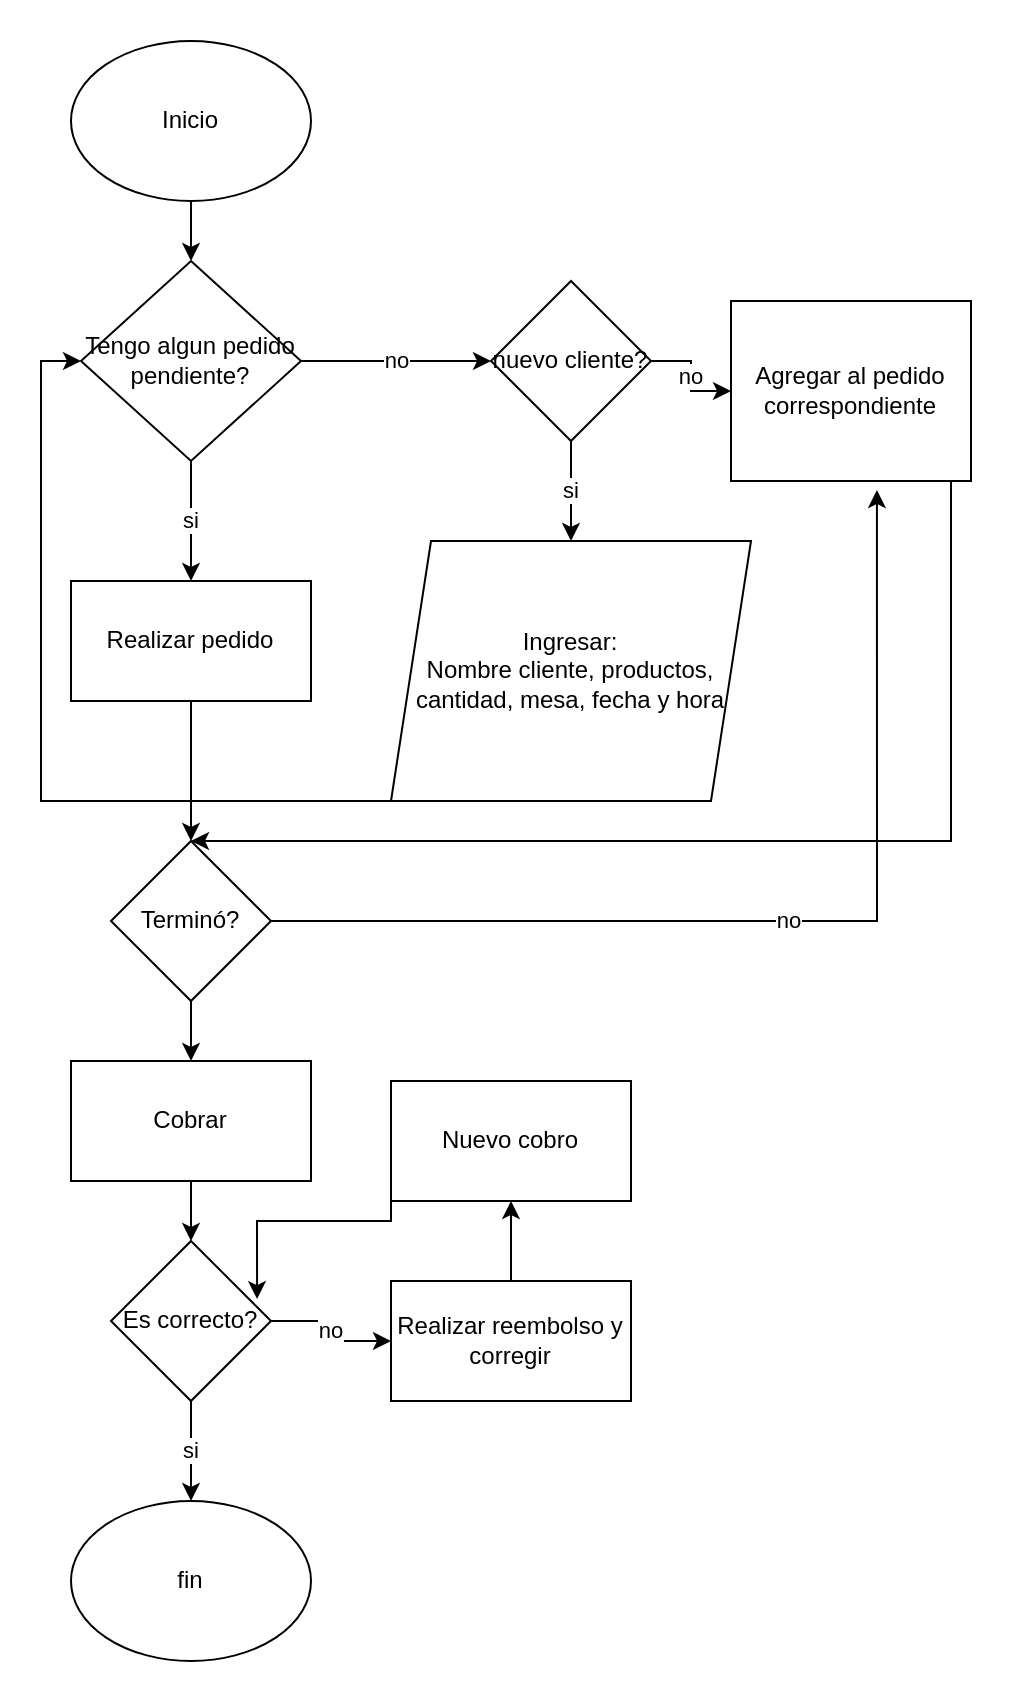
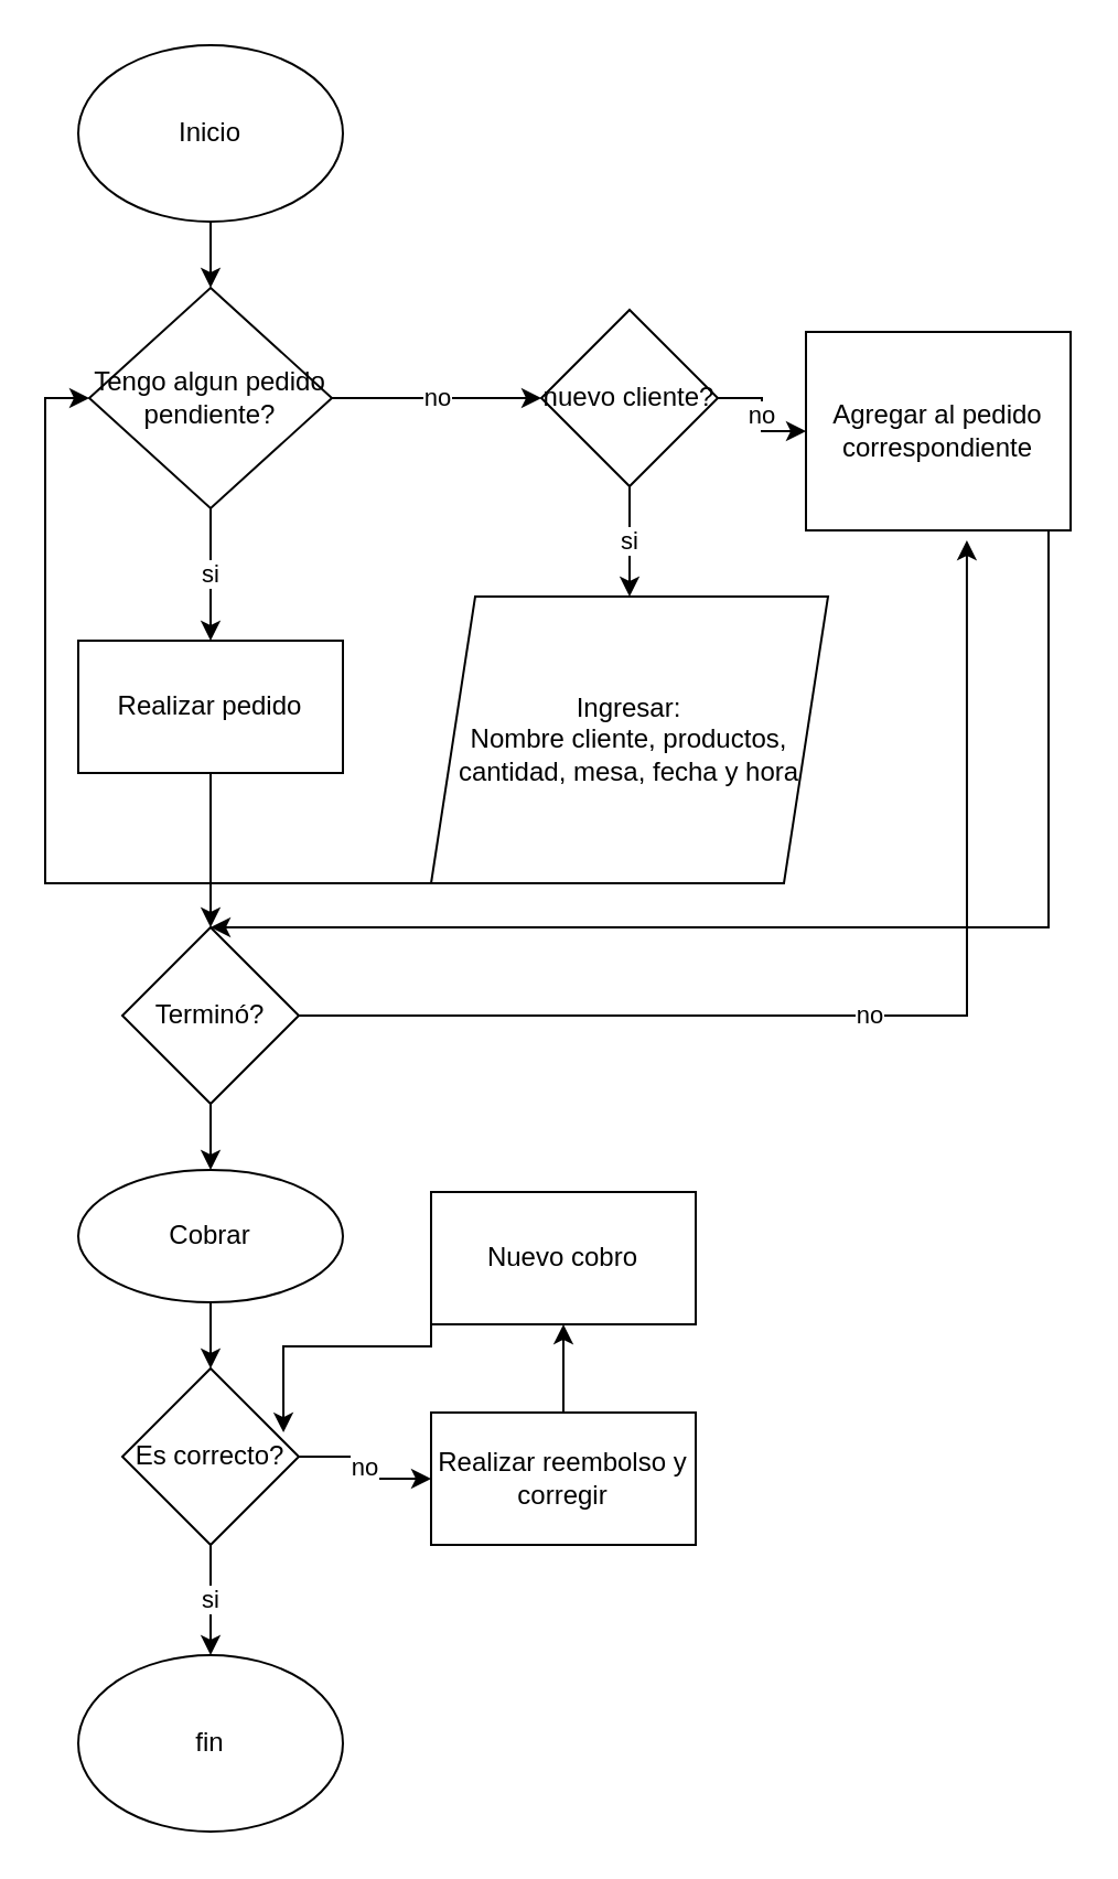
- <mxCell id="20" value="Cobrar" style="rounded=0;whiteSpace=wrap;html=1;" vertex="1" parent="1"><mxGeometry x="35" y="530" width="120" height="60" as="geometry" /></mxCell>
+ <mxCell id="20" value="Cobrar" style="ellipse;whiteSpace=wrap;html=1;" vertex="1" parent="1"><mxGeometry x="35" y="530" width="120" height="60" as="geometry" /></mxCell>
